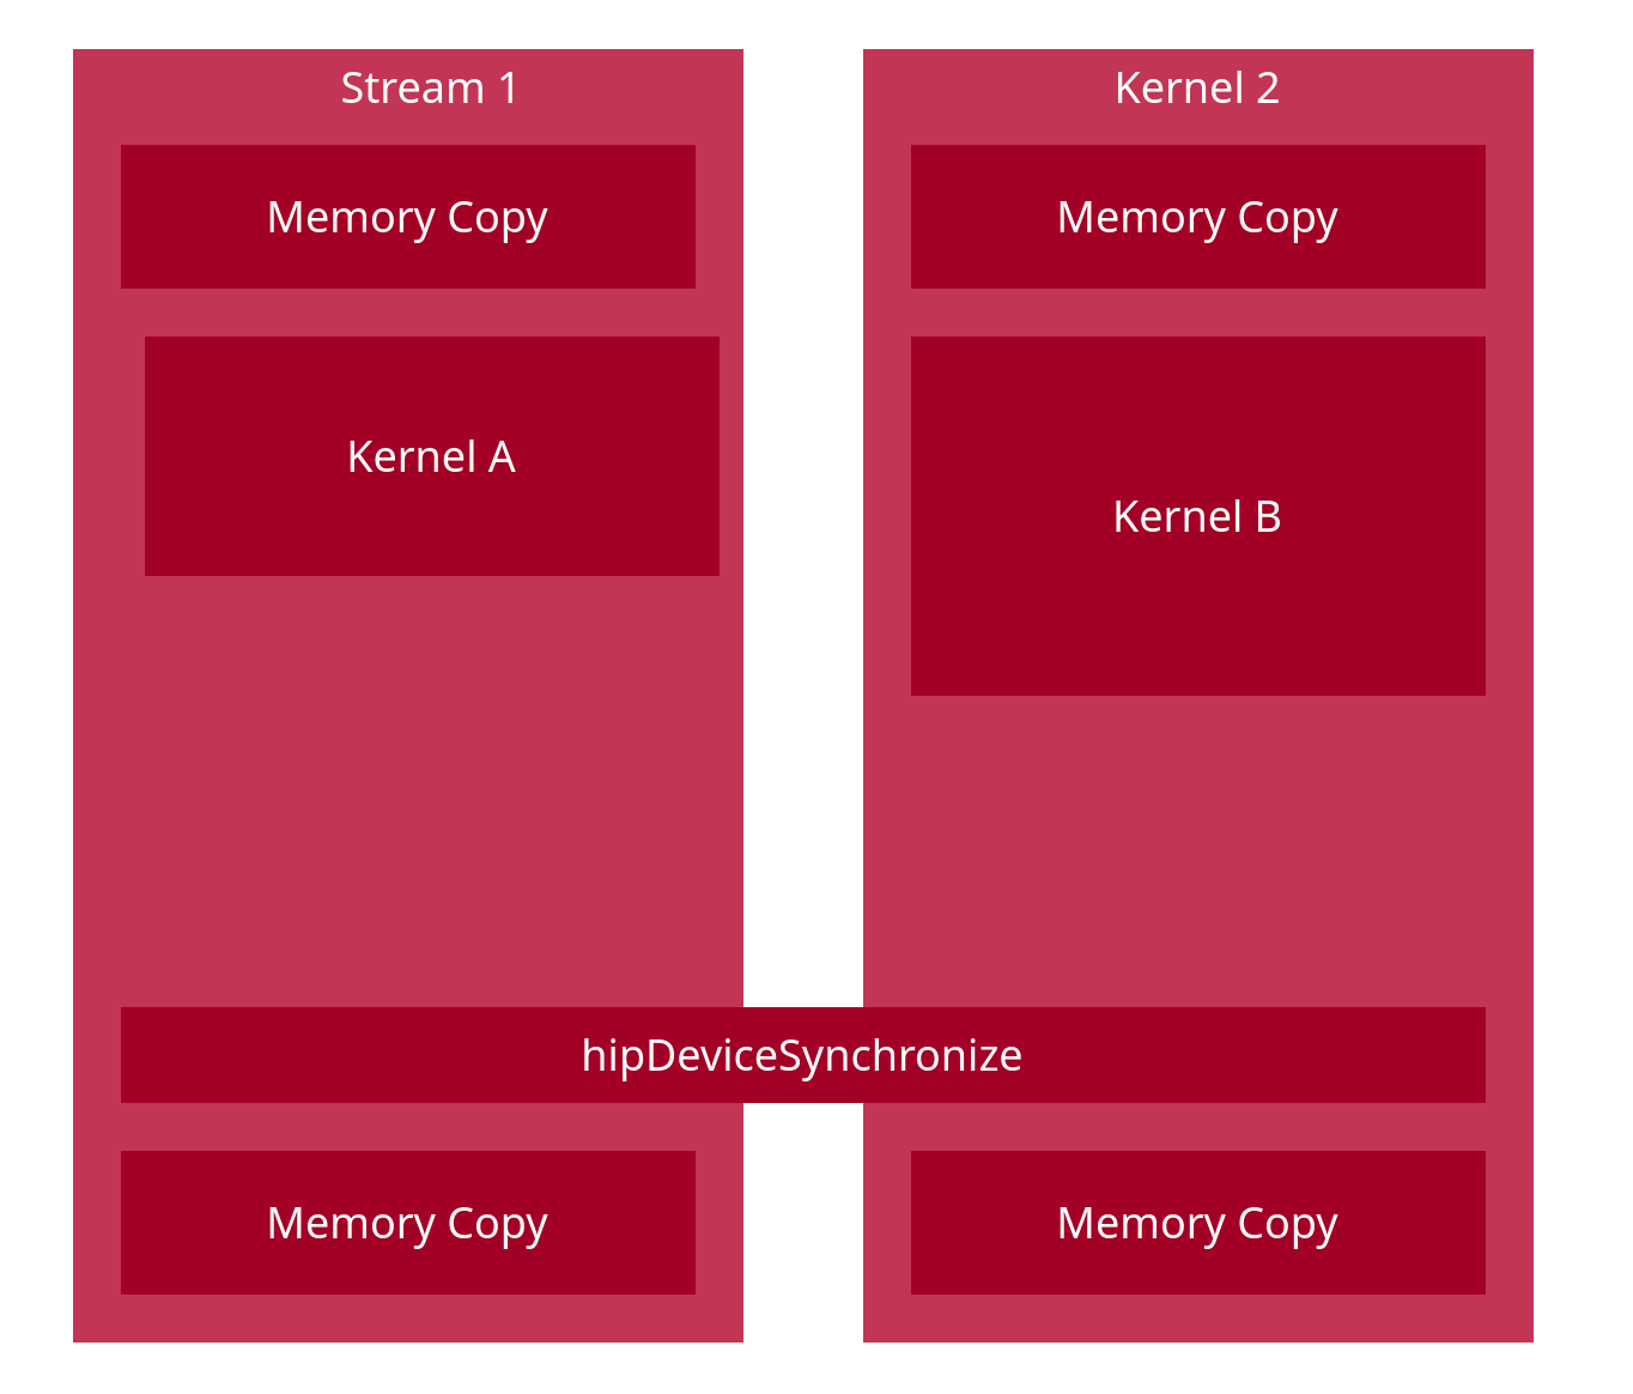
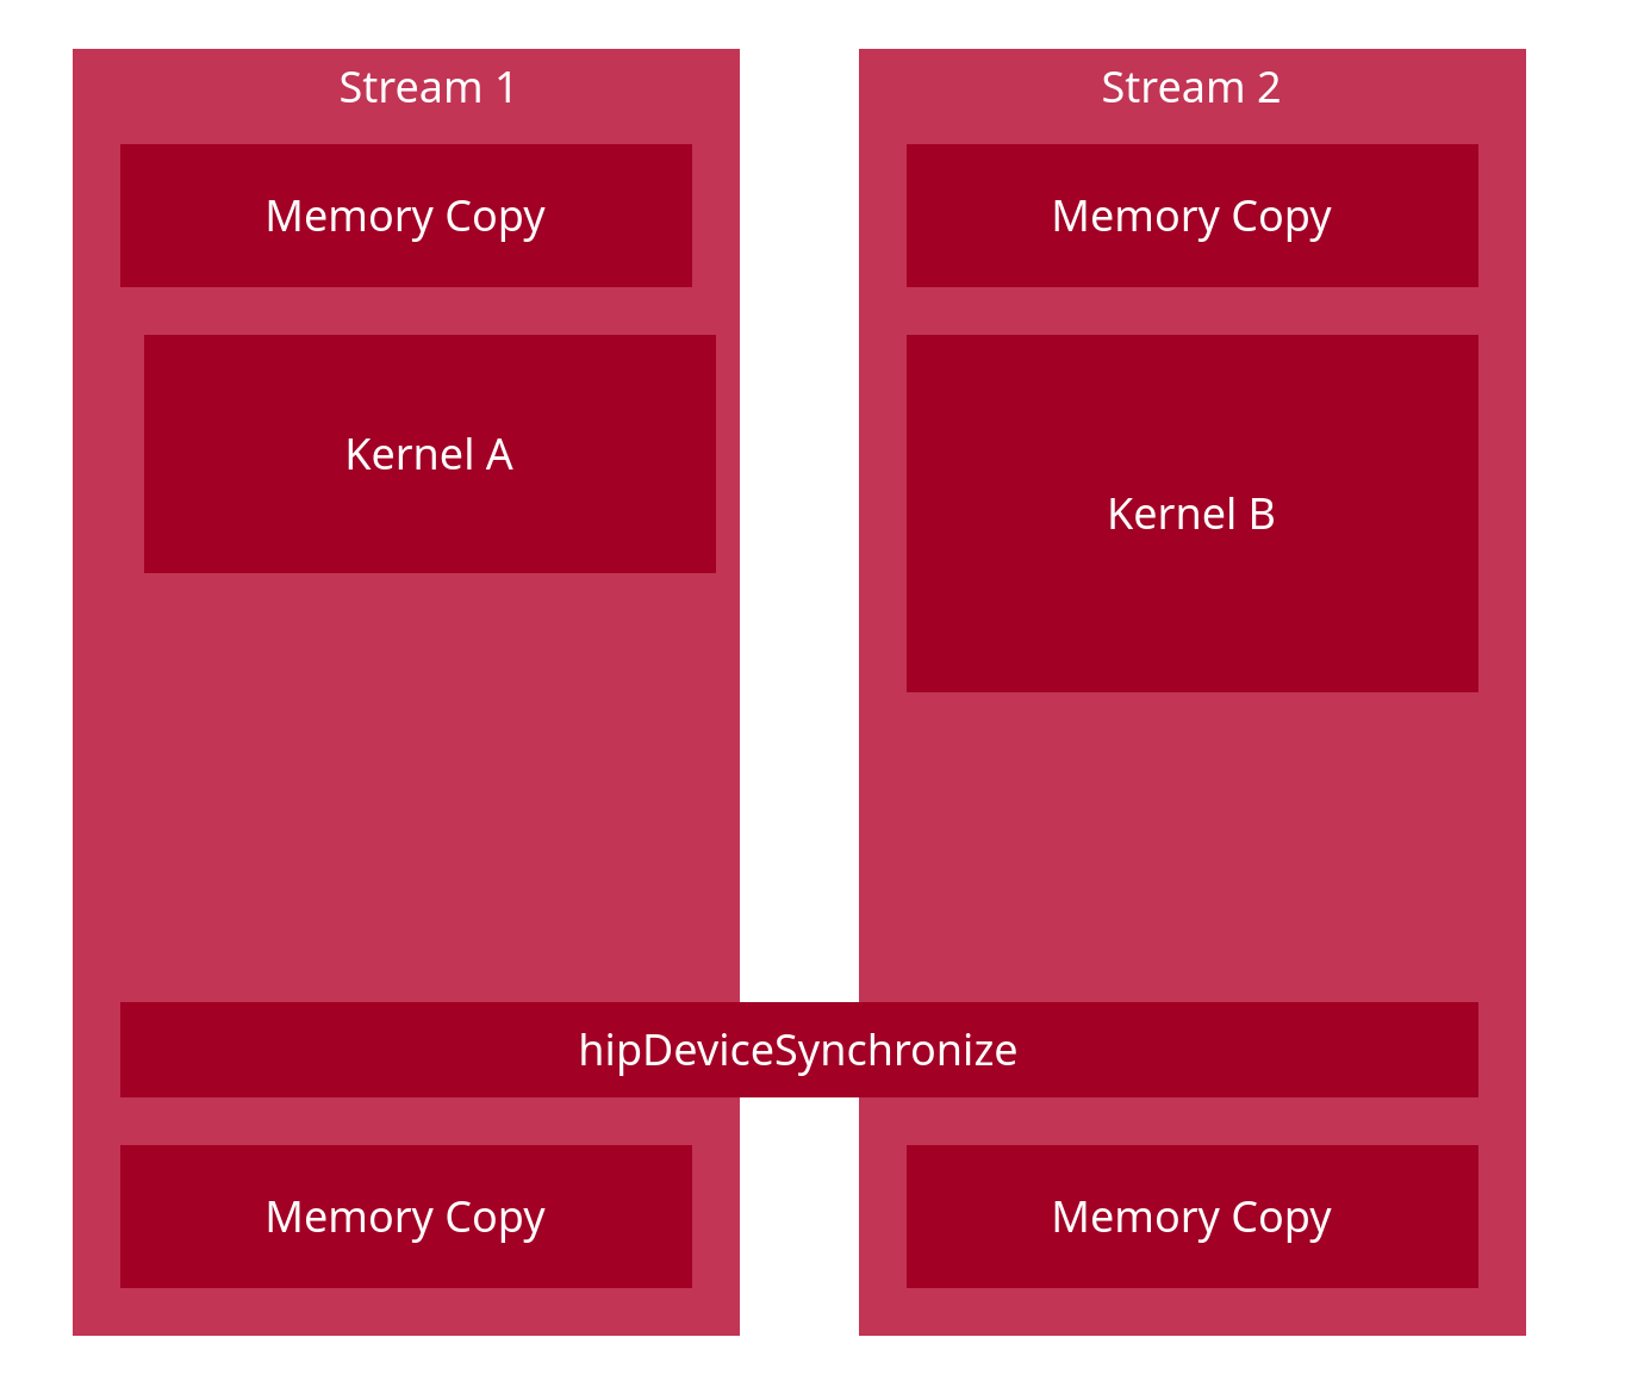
- <mxCell id="6" value="Kernel 2" style="text;strokeColor=none;fillColor=none;align=center;verticalAlign=middle;rounded=0;fontFamily=Segoe UI;fontSize=18;fontColor=#FFFFFF;" parent="1" vertex="1"><mxGeometry x="340" y="20" width="320" height="30" as="geometry" /></mxCell>
+ <mxCell id="6" value="Stream 2" style="text;strokeColor=none;fillColor=none;align=center;verticalAlign=middle;rounded=0;fontFamily=Segoe UI;fontSize=18;fontColor=#FFFFFF;" parent="1" vertex="1"><mxGeometry x="340" y="20" width="320" height="30" as="geometry" /></mxCell>
